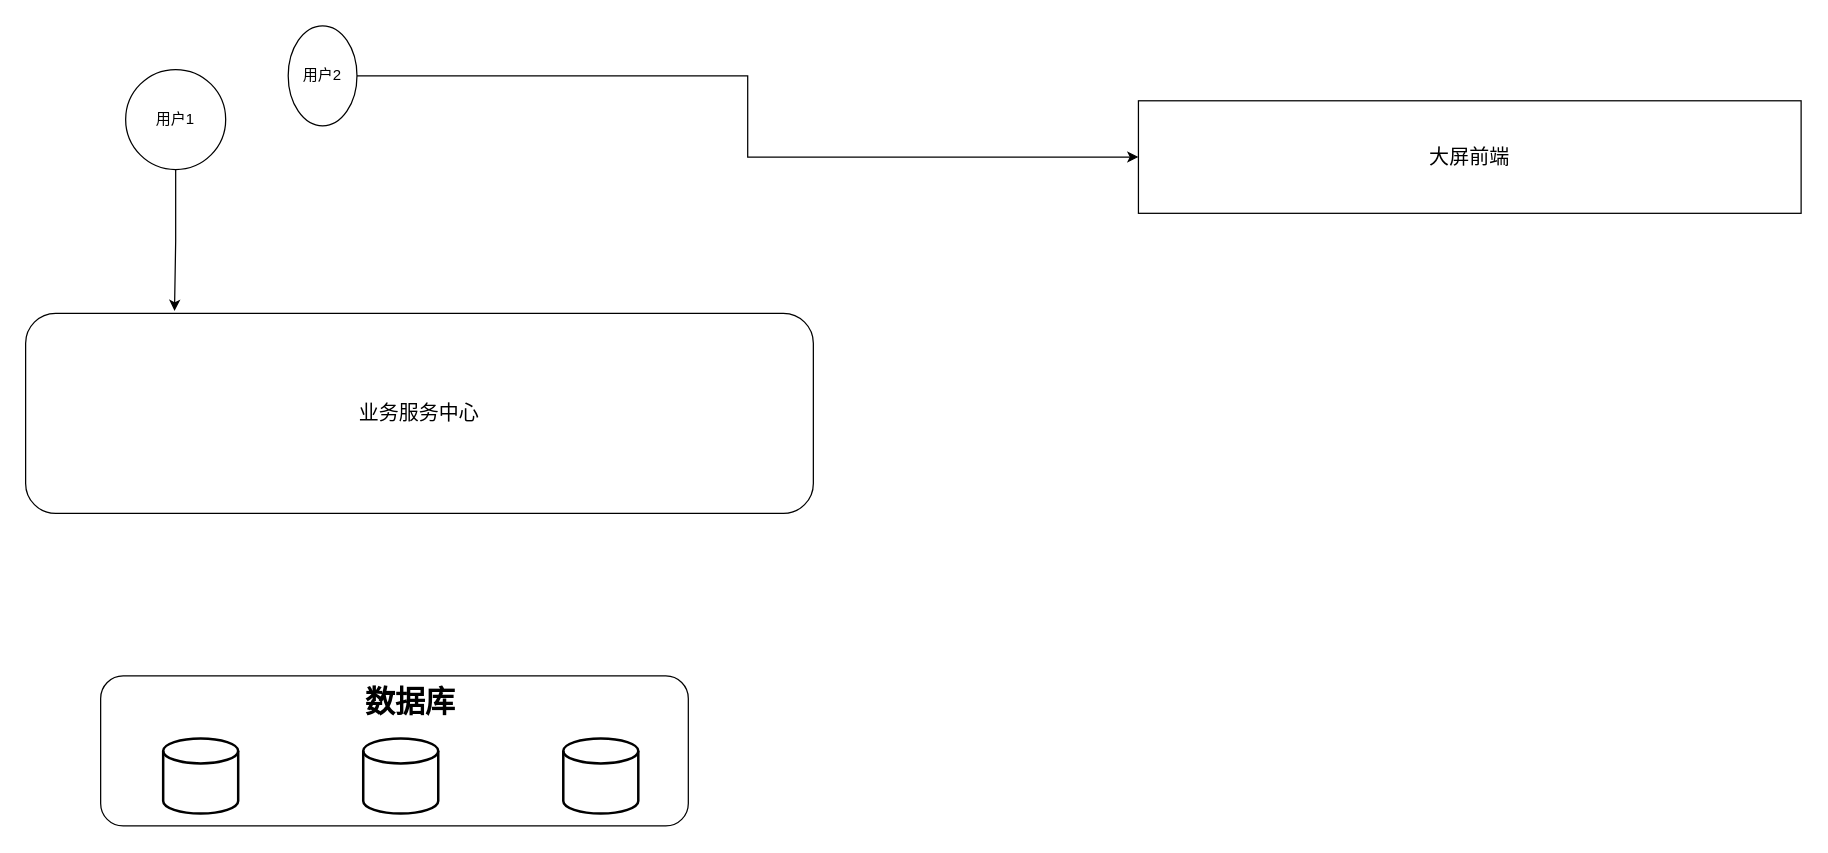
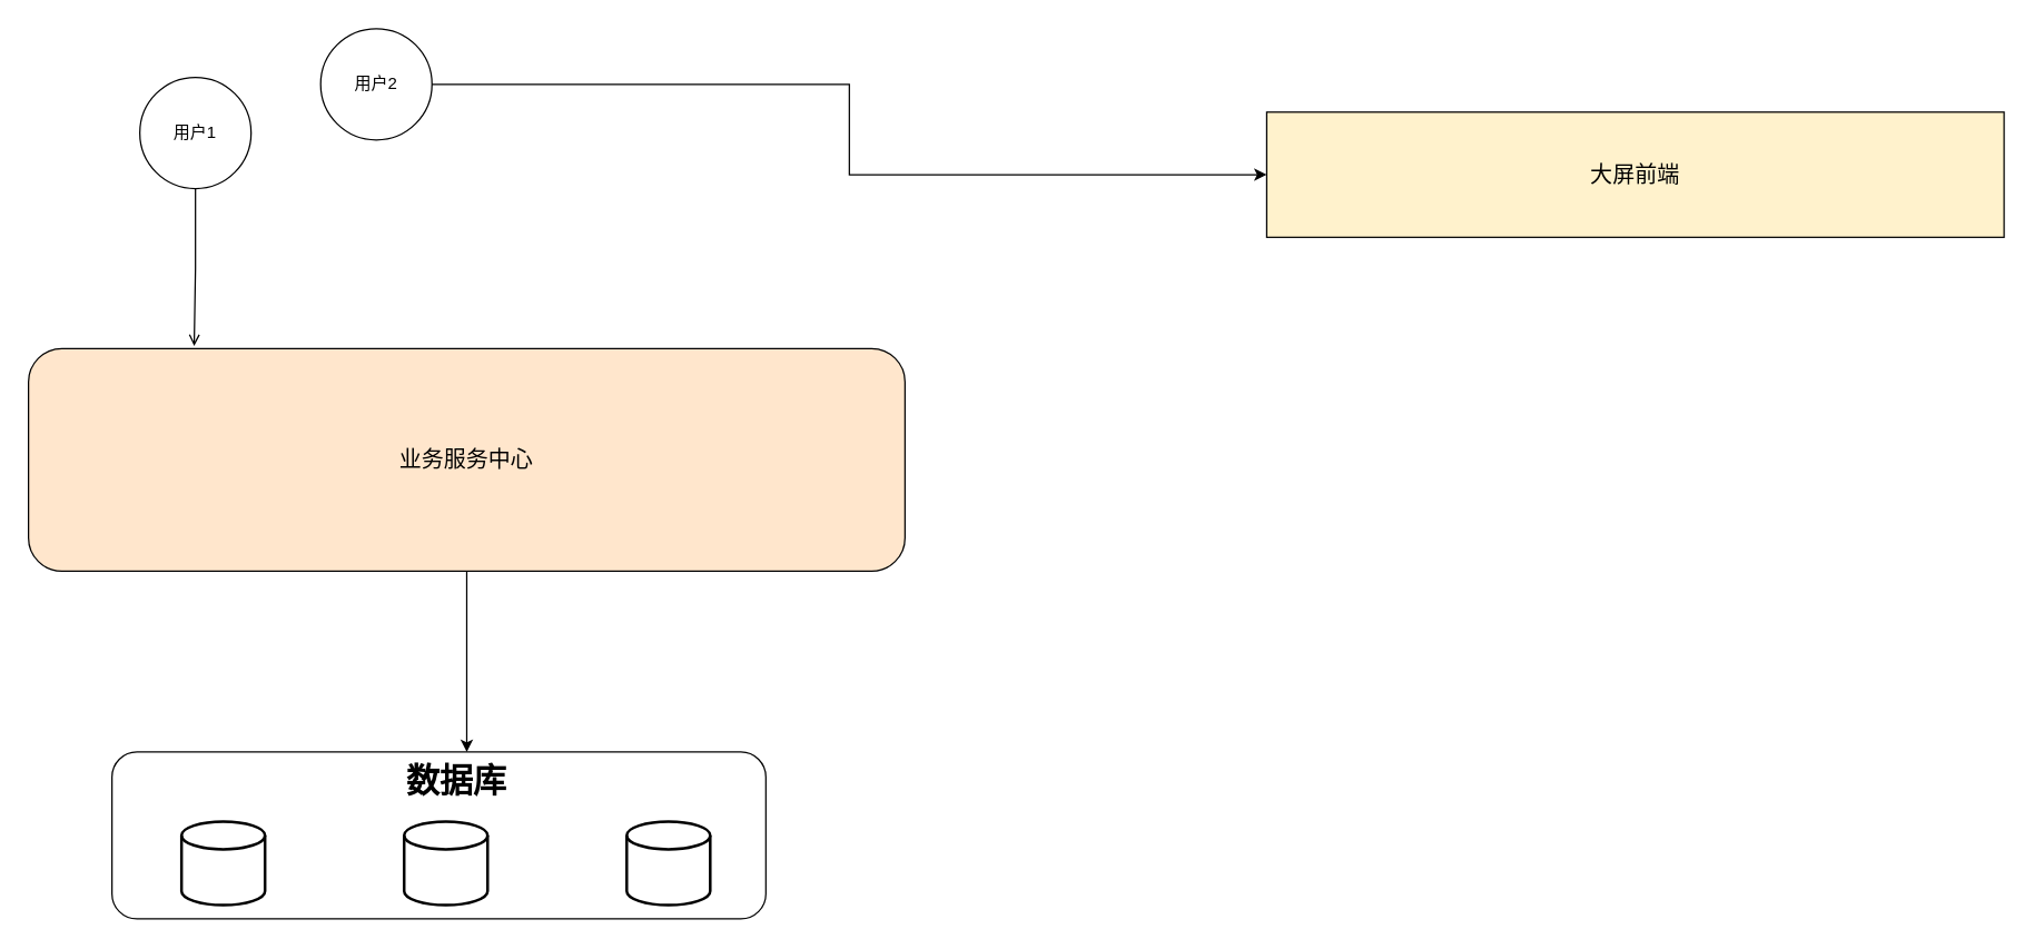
- <mxCell id="6" value="用户2" style="ellipse;whiteSpace=wrap;html=1;aspect=fixed;" parent="1" vertex="1"><mxGeometry x="230" y="20" width="55" height="80" as="geometry" /></mxCell>
+ <mxCell id="6" value="用户2" style="ellipse;whiteSpace=wrap;html=1;aspect=fixed;" parent="1" vertex="1"><mxGeometry x="230" y="20" width="80" height="80" as="geometry" /></mxCell>
- <mxCell id="2" value="&lt;font style=&quot;font-size: 16px;&quot;&gt;大屏前端&lt;/font&gt;" style="rounded=0;whiteSpace=wrap;html=1;" parent="1" vertex="1"><mxGeometry x="910" y="80" width="530" height="90" as="geometry" /></mxCell>
+ <mxCell id="2" value="&lt;font style=&quot;font-size: 16px;&quot;&gt;大屏前端&lt;/font&gt;" style="rounded=0;whiteSpace=wrap;html=1;fillColor=#fff2cc;" parent="1" vertex="1"><mxGeometry x="910" y="80" width="530" height="90" as="geometry" /></mxCell>
- <mxCell id="7" style="edgeStyle=orthogonalEdgeStyle;rounded=0;orthogonalLoop=1;jettySize=auto;html=1;entryX=0.189;entryY=-0.012;entryDx=0;entryDy=0;entryPerimeter=0;" parent="1" source="5" target="4" edge="1"><mxGeometry relative="1" as="geometry" /></mxCell>
+ <mxCell id="7" style="edgeStyle=orthogonalEdgeStyle;rounded=0;orthogonalLoop=1;jettySize=auto;html=1;entryX=0.189;entryY=-0.012;entryDx=0;entryDy=0;entryPerimeter=0;endArrow=open;" parent="1" source="5" target="4" edge="1"><mxGeometry relative="1" as="geometry" /></mxCell>
- <mxCell id="4" value="&lt;font style=&quot;font-size: 16px;&quot;&gt;业务服务中心&lt;/font&gt;" style="rounded=1;whiteSpace=wrap;html=1;" parent="1" vertex="1"><mxGeometry x="20" y="250" width="630" height="160" as="geometry" /></mxCell>
+ <mxCell id="4" value="&lt;font style=&quot;font-size: 16px;&quot;&gt;业务服务中心&lt;/font&gt;" style="rounded=1;whiteSpace=wrap;html=1;fillColor=#ffe6cc;" parent="1" vertex="1"><mxGeometry x="20" y="250" width="630" height="160" as="geometry" /></mxCell>
+ <mxCell id="3" style="edgeStyle=orthogonalEdgeStyle;rounded=0;orthogonalLoop=1;jettySize=auto;html=1;entryX=0.25;entryY=0;entryDx=0;entryDy=0;" parent="1" source="4" target="13" edge="1"><mxGeometry relative="1" as="geometry" /></mxCell>
